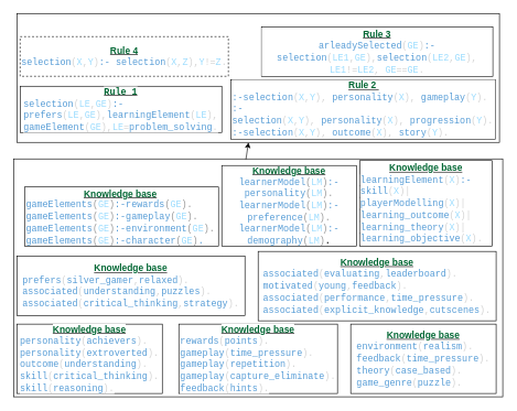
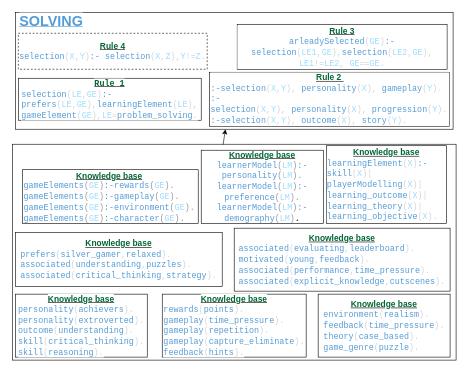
+ <mxCell id="17" value="&lt;b&gt;&lt;u&gt;&lt;font style=&quot;font-size: 24px&quot;&gt;SOLVING&lt;/font&gt;&lt;/u&gt;&lt;/b&gt;" style="text;html=1;strokeColor=none;fillColor=none;align=center;verticalAlign=middle;whiteSpace=wrap;rounded=0;labelBackgroundColor=#FFFFFF;fontColor=#569CD6;" vertex="1" parent="1"><mxGeometry x="30" y="20" width="110" height="30" as="geometry" /></mxCell>
